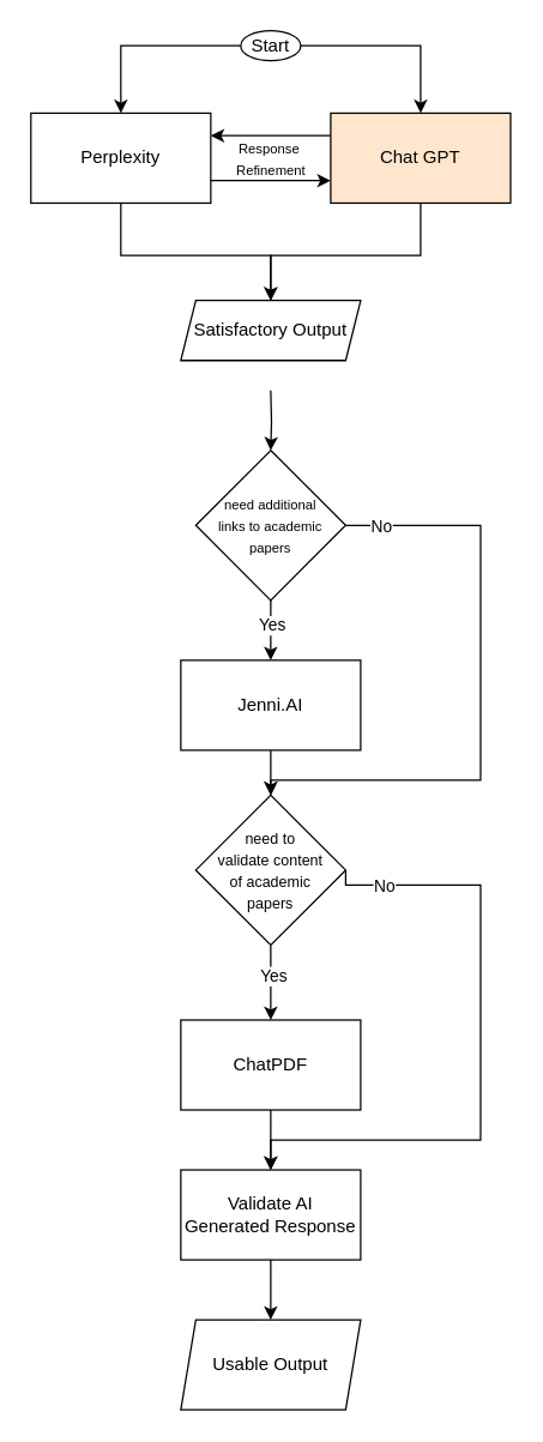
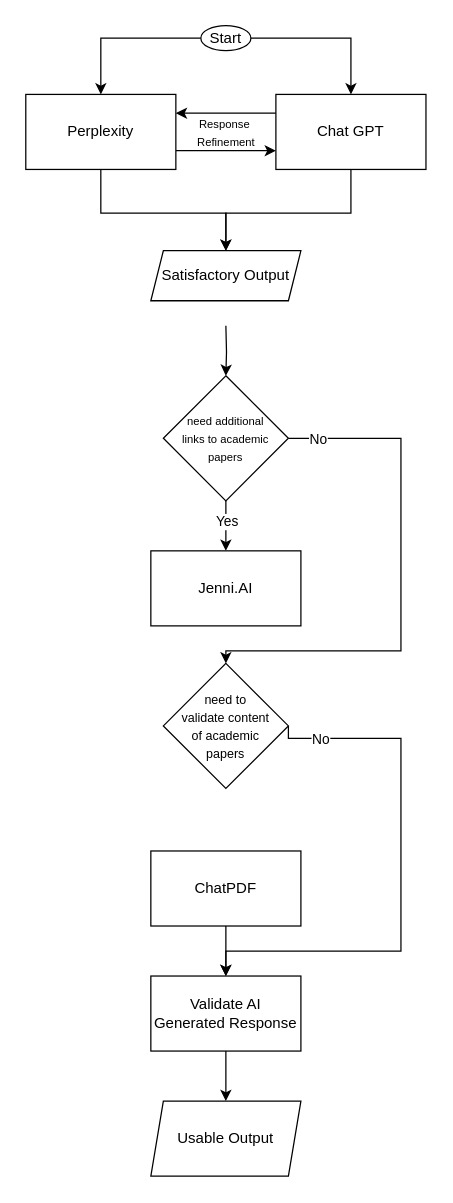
- <mxCell id="9" value="Chat GPT" style="whiteSpace=wrap;html=1;fillColor=#ffe6cc;" parent="7" vertex="1"><mxGeometry x="200" width="120" height="60" as="geometry" /></mxCell>
+ <mxCell id="9" value="Chat GPT" style="whiteSpace=wrap;html=1;" parent="7" vertex="1"><mxGeometry x="200" width="120" height="60" as="geometry" /></mxCell>
- <mxCell id="23" style="edgeStyle=orthogonalEdgeStyle;rounded=0;orthogonalLoop=1;jettySize=auto;html=1;entryX=0.5;entryY=0;entryDx=0;entryDy=0;" parent="2" source="24" target="17" edge="1"><mxGeometry relative="1" as="geometry" /></mxCell>
- <mxCell id="13" style="edgeStyle=orthogonalEdgeStyle;rounded=0;orthogonalLoop=1;jettySize=auto;html=1;entryX=0.5;entryY=0;entryDx=0;entryDy=0;" parent="2" source="17" target="29" edge="1"><mxGeometry relative="1" as="geometry" /></mxCell>
- <mxCell id="14" value="Yes" style="edgeLabel;html=1;align=center;verticalAlign=middle;resizable=0;points=[];" parent="13" vertex="1" connectable="0"><mxGeometry x="-0.22" y="1" relative="1" as="geometry"><mxPoint as="offset" /></mxGeometry></mxCell>
